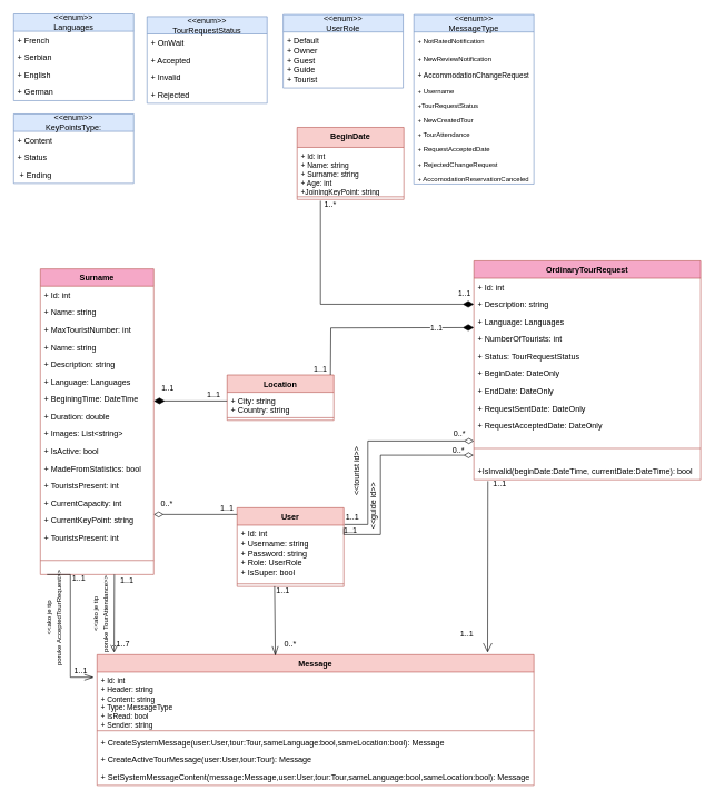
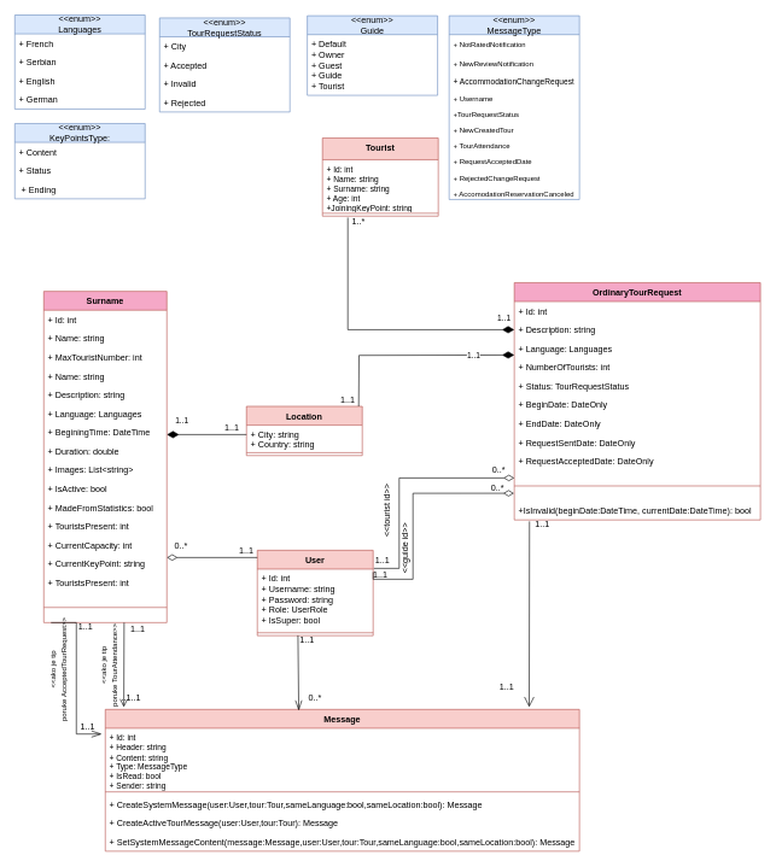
- <mxCell id="25" value="&amp;lt;&amp;lt;enum&amp;gt;&amp;gt;&lt;div&gt;UserRole&lt;/div&gt;" style="swimlane;fontStyle=0;childLayout=stackLayout;horizontal=1;startSize=26;fillColor=#dae8fc;horizontalStack=0;resizeParent=1;resizeParentMax=0;resizeLast=0;collapsible=1;marginBottom=0;whiteSpace=wrap;html=1;strokeColor=#6c8ebf;" parent="1" vertex="1"><mxGeometry x="424" y="21" width="180" height="110" as="geometry" /></mxCell>
+ <mxCell id="25" value="&amp;lt;&amp;lt;enum&amp;gt;&amp;gt;&lt;div&gt;Guide&lt;/div&gt;" style="swimlane;fontStyle=0;childLayout=stackLayout;horizontal=1;startSize=26;fillColor=#dae8fc;horizontalStack=0;resizeParent=1;resizeParentMax=0;resizeLast=0;collapsible=1;marginBottom=0;whiteSpace=wrap;html=1;strokeColor=#6c8ebf;" parent="1" vertex="1"><mxGeometry x="424" y="21" width="180" height="110" as="geometry" /></mxCell>
- <mxCell id="28" value="+ OnWait" style="text;strokeColor=none;fillColor=none;align=left;verticalAlign=top;spacingLeft=4;spacingRight=4;overflow=hidden;rotatable=0;points=[[0,0.5],[1,0.5]];portConstraint=eastwest;whiteSpace=wrap;html=1;" parent="27" vertex="1"><mxGeometry y="26" width="180" height="26" as="geometry" /></mxCell>
+ <mxCell id="28" value="+ City" style="text;strokeColor=none;fillColor=none;align=left;verticalAlign=top;spacingLeft=4;spacingRight=4;overflow=hidden;rotatable=0;points=[[0,0.5],[1,0.5]];portConstraint=eastwest;whiteSpace=wrap;html=1;" parent="27" vertex="1"><mxGeometry y="26" width="180" height="26" as="geometry" /></mxCell>
- <mxCell id="32" value="BeginDate" style="swimlane;fontStyle=1;align=center;verticalAlign=top;childLayout=stackLayout;horizontal=1;startSize=30;horizontalStack=0;resizeParent=1;resizeParentMax=0;resizeLast=0;collapsible=1;marginBottom=0;whiteSpace=wrap;html=1;fillColor=#f8cecc;strokeColor=#b85450;" parent="1" vertex="1"><mxGeometry x="445" y="190" width="160" height="108" as="geometry" /></mxCell>
+ <mxCell id="32" value="Tourist" style="swimlane;fontStyle=1;align=center;verticalAlign=top;childLayout=stackLayout;horizontal=1;startSize=30;horizontalStack=0;resizeParent=1;resizeParentMax=0;resizeLast=0;collapsible=1;marginBottom=0;whiteSpace=wrap;html=1;fillColor=#f8cecc;strokeColor=#b85450;" parent="1" vertex="1"><mxGeometry x="445" y="190" width="160" height="108" as="geometry" /></mxCell>
- <mxCell id="90" value="..1..7" style="text;html=1;align=center;verticalAlign=middle;whiteSpace=wrap;rounded=0;" parent="1" vertex="1"><mxGeometry x="151" y="960" width="60" height="10" as="geometry" /></mxCell>
+ <mxCell id="90" value="..1..1" style="text;html=1;align=center;verticalAlign=middle;whiteSpace=wrap;rounded=0;" parent="1" vertex="1"><mxGeometry x="151" y="960" width="60" height="10" as="geometry" /></mxCell>
